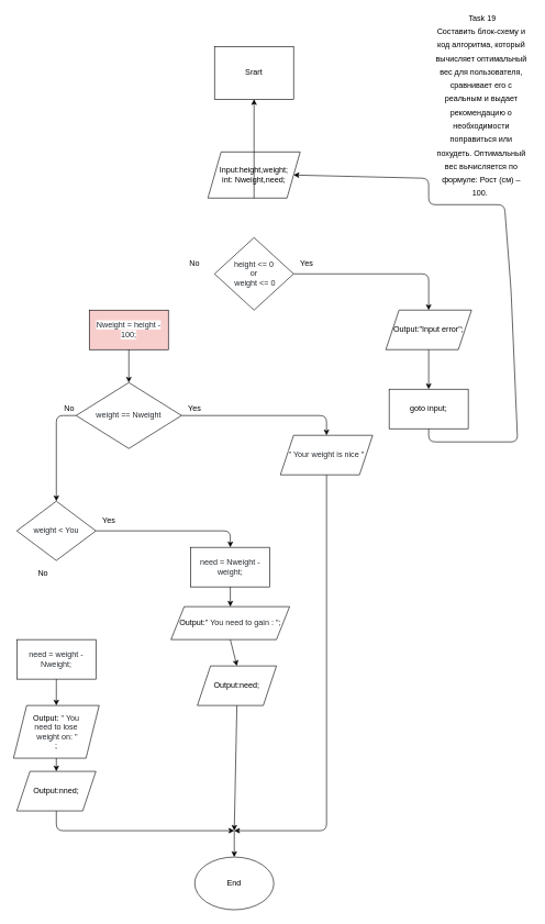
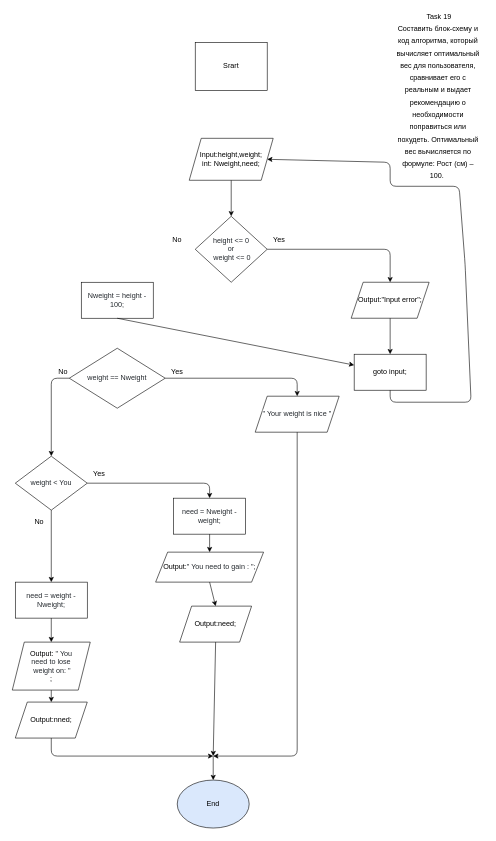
- <mxCell id="6" value="" style="endArrow=classic;html=1;exitX=0.5;exitY=1;exitDx=0;exitDy=0;" edge="1" parent="1" source="4" target="2"><mxGeometry width="50" height="50" relative="1" as="geometry"><mxPoint x="385" y="460" as="sourcePoint" /><mxPoint x="435" y="410" as="targetPoint" /></mxGeometry></mxCell>
+ <mxCell id="6" value="" style="endArrow=classic;html=1;exitX=0.5;exitY=1;exitDx=0;exitDy=0;entryX=0.5;entryY=0;entryDx=0;entryDy=0;" edge="1" parent="1" source="4" target="5"><mxGeometry width="50" height="50" relative="1" as="geometry"><mxPoint x="385" y="460" as="sourcePoint" /><mxPoint x="435" y="410" as="targetPoint" /></mxGeometry></mxCell>
- <mxCell id="13" value="&lt;span style=&quot;color: rgb(36 , 41 , 46) ; font-family: , &amp;#34;consolas&amp;#34; , &amp;#34;liberation mono&amp;#34; , &amp;#34;menlo&amp;#34; , monospace ; background-color: rgb(255 , 255 , 255)&quot;&gt;Nweight = height - 100;&lt;/span&gt;" style="rounded=0;whiteSpace=wrap;html=1;fillColor=#f8cecc;" vertex="1" parent="1"><mxGeometry x="135" y="470" width="120" height="60" as="geometry" /></mxCell>
+ <mxCell id="13" value="&lt;span style=&quot;color: rgb(36 , 41 , 46) ; font-family: , &amp;#34;consolas&amp;#34; , &amp;#34;liberation mono&amp;#34; , &amp;#34;menlo&amp;#34; , monospace ; background-color: rgb(255 , 255 , 255)&quot;&gt;Nweight = height - 100;&lt;/span&gt;" style="rounded=0;whiteSpace=wrap;html=1;" vertex="1" parent="1"><mxGeometry x="135" y="470" width="120" height="60" as="geometry" /></mxCell>
- <mxCell id="16" value="" style="endArrow=classic;html=1;exitX=0.5;exitY=1;exitDx=0;exitDy=0;entryX=0.5;entryY=0;entryDx=0;entryDy=0;" edge="1" parent="1" source="13" target="15"><mxGeometry width="50" height="50" relative="1" as="geometry"><mxPoint x="385" y="570" as="sourcePoint" /><mxPoint x="435" y="520" as="targetPoint" /></mxGeometry></mxCell>
+ <mxCell id="16" value="" style="endArrow=classic;html=1;exitX=0.5;exitY=1;exitDx=0;exitDy=0;" edge="1" parent="1" source="13" target="8"><mxGeometry width="50" height="50" relative="1" as="geometry"><mxPoint x="385" y="570" as="sourcePoint" /><mxPoint x="435" y="520" as="targetPoint" /></mxGeometry></mxCell>
+ <mxCell id="32" value="" style="endArrow=classic;html=1;exitX=0.5;exitY=1;exitDx=0;exitDy=0;entryX=0.5;entryY=0;entryDx=0;entryDy=0;" edge="1" parent="1" source="20" target="31"><mxGeometry width="50" height="50" relative="1" as="geometry"><mxPoint x="385" y="960" as="sourcePoint" /><mxPoint x="435" y="910" as="targetPoint" /></mxGeometry></mxCell>
- <mxCell id="41" value="End" style="ellipse;whiteSpace=wrap;html=1;" vertex="1" parent="1"><mxGeometry x="295" y="1300" width="120" height="80" as="geometry" /></mxCell>
+ <mxCell id="41" value="End" style="ellipse;whiteSpace=wrap;html=1;fillColor=#dae8fc;" vertex="1" parent="1"><mxGeometry x="295" y="1300" width="120" height="80" as="geometry" /></mxCell>
